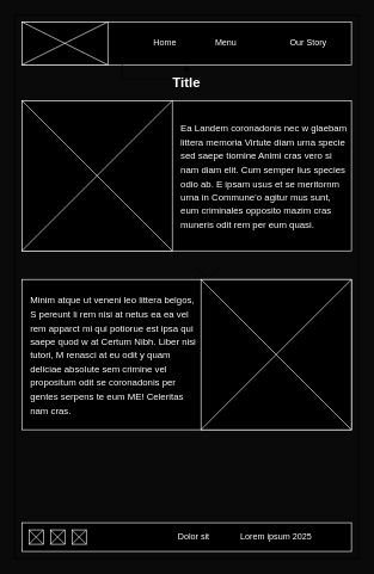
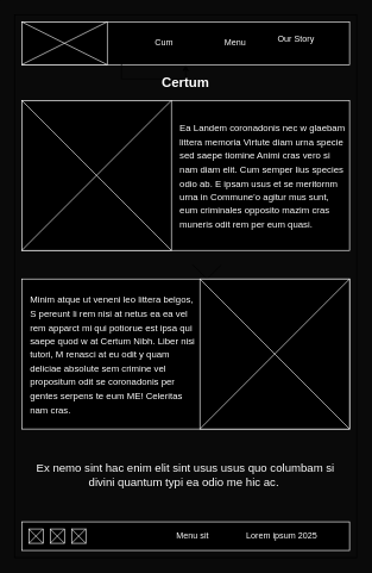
- <mxCell id="9" value="Home" style="text;strokeColor=none;align=center;fillColor=none;html=1;verticalAlign=middle;whiteSpace=wrap;rounded=0;fontColor=#FFFFFF;" parent="8" vertex="1"><mxGeometry x="200" y="50" width="60" height="20" as="geometry" /></mxCell>
+ <mxCell id="9" value="Cum" style="text;strokeColor=none;align=center;fillColor=none;html=1;verticalAlign=middle;whiteSpace=wrap;rounded=0;fontColor=#FFFFFF;" parent="8" vertex="1"><mxGeometry x="200" y="50" width="60" height="20" as="geometry" /></mxCell>
- <mxCell id="10" value="Menu" style="text;strokeColor=none;align=center;fillColor=none;html=1;verticalAlign=middle;whiteSpace=wrap;rounded=0;fontColor=#FFFFFF;" parent="8" vertex="1"><mxGeometry x="285" y="50" width="60" height="20" as="geometry" /></mxCell>
+ <mxCell id="10" value="Menu" style="text;strokeColor=none;align=center;fillColor=none;html=1;verticalAlign=middle;whiteSpace=wrap;rounded=0;fontColor=#FFFFFF;" parent="8" vertex="1"><mxGeometry x="300" y="50" width="60" height="20" as="geometry" /></mxCell>
- <mxCell id="11" value="Our Story" style="text;strokeColor=none;align=center;fillColor=none;html=1;verticalAlign=middle;whiteSpace=wrap;rounded=0;fontColor=#FFFFFF;" parent="8" vertex="1"><mxGeometry x="400" y="50" width="60" height="20" as="geometry" /></mxCell>
+ <mxCell id="11" value="Our Story" style="text;strokeColor=none;align=center;fillColor=none;html=1;verticalAlign=middle;whiteSpace=wrap;rounded=0;fontColor=#FFFFFF;" parent="8" vertex="1"><mxGeometry x="385" y="45" width="60" height="20" as="geometry" /></mxCell>
- <mxCell id="24" value="&lt;font size=&quot;1&quot; color=&quot;#ffffff&quot;&gt;&lt;b style=&quot;font-size: 19px;&quot;&gt;Title&lt;/b&gt;&lt;/font&gt;" style="text;strokeColor=none;align=center;fillColor=none;html=1;verticalAlign=middle;whiteSpace=wrap;rounded=0;" vertex="1" parent="21"><mxGeometry x="140" y="90" width="240" height="50" as="geometry" /></mxCell>
+ <mxCell id="24" value="&lt;font size=&quot;1&quot; color=&quot;#ffffff&quot;&gt;&lt;b style=&quot;font-size: 19px;&quot;&gt;Certum&lt;/b&gt;&lt;/font&gt;" style="text;strokeColor=none;align=center;fillColor=none;html=1;verticalAlign=middle;whiteSpace=wrap;rounded=0;" vertex="1" parent="21"><mxGeometry x="140" y="90" width="240" height="50" as="geometry" /></mxCell>
+ <mxCell id="31" value="&lt;font color=&quot;#ffffff&quot;&gt;Ex nemo sint hac enim elit sint usus usus quo columbam si divini quantum typi ea odio me hic ac.&amp;nbsp;&lt;/font&gt;" style="text;strokeColor=none;align=center;fillColor=none;html=1;verticalAlign=middle;whiteSpace=wrap;rounded=0;fontSize=16;" vertex="1" parent="21"><mxGeometry x="50" y="640" width="420" height="50" as="geometry" /></mxCell>
- <mxCell id="19" value="&lt;font color=&quot;#ffffff&quot;&gt;Dolor sit&lt;/font&gt;" style="text;strokeColor=none;align=center;fillColor=none;html=1;verticalAlign=middle;whiteSpace=wrap;rounded=0;" parent="8" vertex="1"><mxGeometry x="240" y="740" width="60" height="20" as="geometry" /></mxCell>
+ <mxCell id="19" value="&lt;font color=&quot;#ffffff&quot;&gt;Menu sit&lt;/font&gt;" style="text;strokeColor=none;align=center;fillColor=none;html=1;verticalAlign=middle;whiteSpace=wrap;rounded=0;" parent="8" vertex="1"><mxGeometry x="240" y="740" width="60" height="20" as="geometry" /></mxCell>
- <mxCell id="20" value="&lt;font color=&quot;#ffffff&quot;&gt;Lorem ipsum 2025&lt;/font&gt;" style="text;strokeColor=none;align=center;fillColor=none;html=1;verticalAlign=middle;whiteSpace=wrap;rounded=0;" parent="8" vertex="1"><mxGeometry x="330" y="740" width="110" height="20" as="geometry" /></mxCell>
+ <mxCell id="20" value="&lt;font color=&quot;#ffffff&quot;&gt;Lorem ipsum 2025&lt;/font&gt;" style="text;strokeColor=none;align=center;fillColor=none;html=1;verticalAlign=middle;whiteSpace=wrap;rounded=0;" parent="8" vertex="1"><mxGeometry x="340" y="740" width="110" height="20" as="geometry" /></mxCell>
